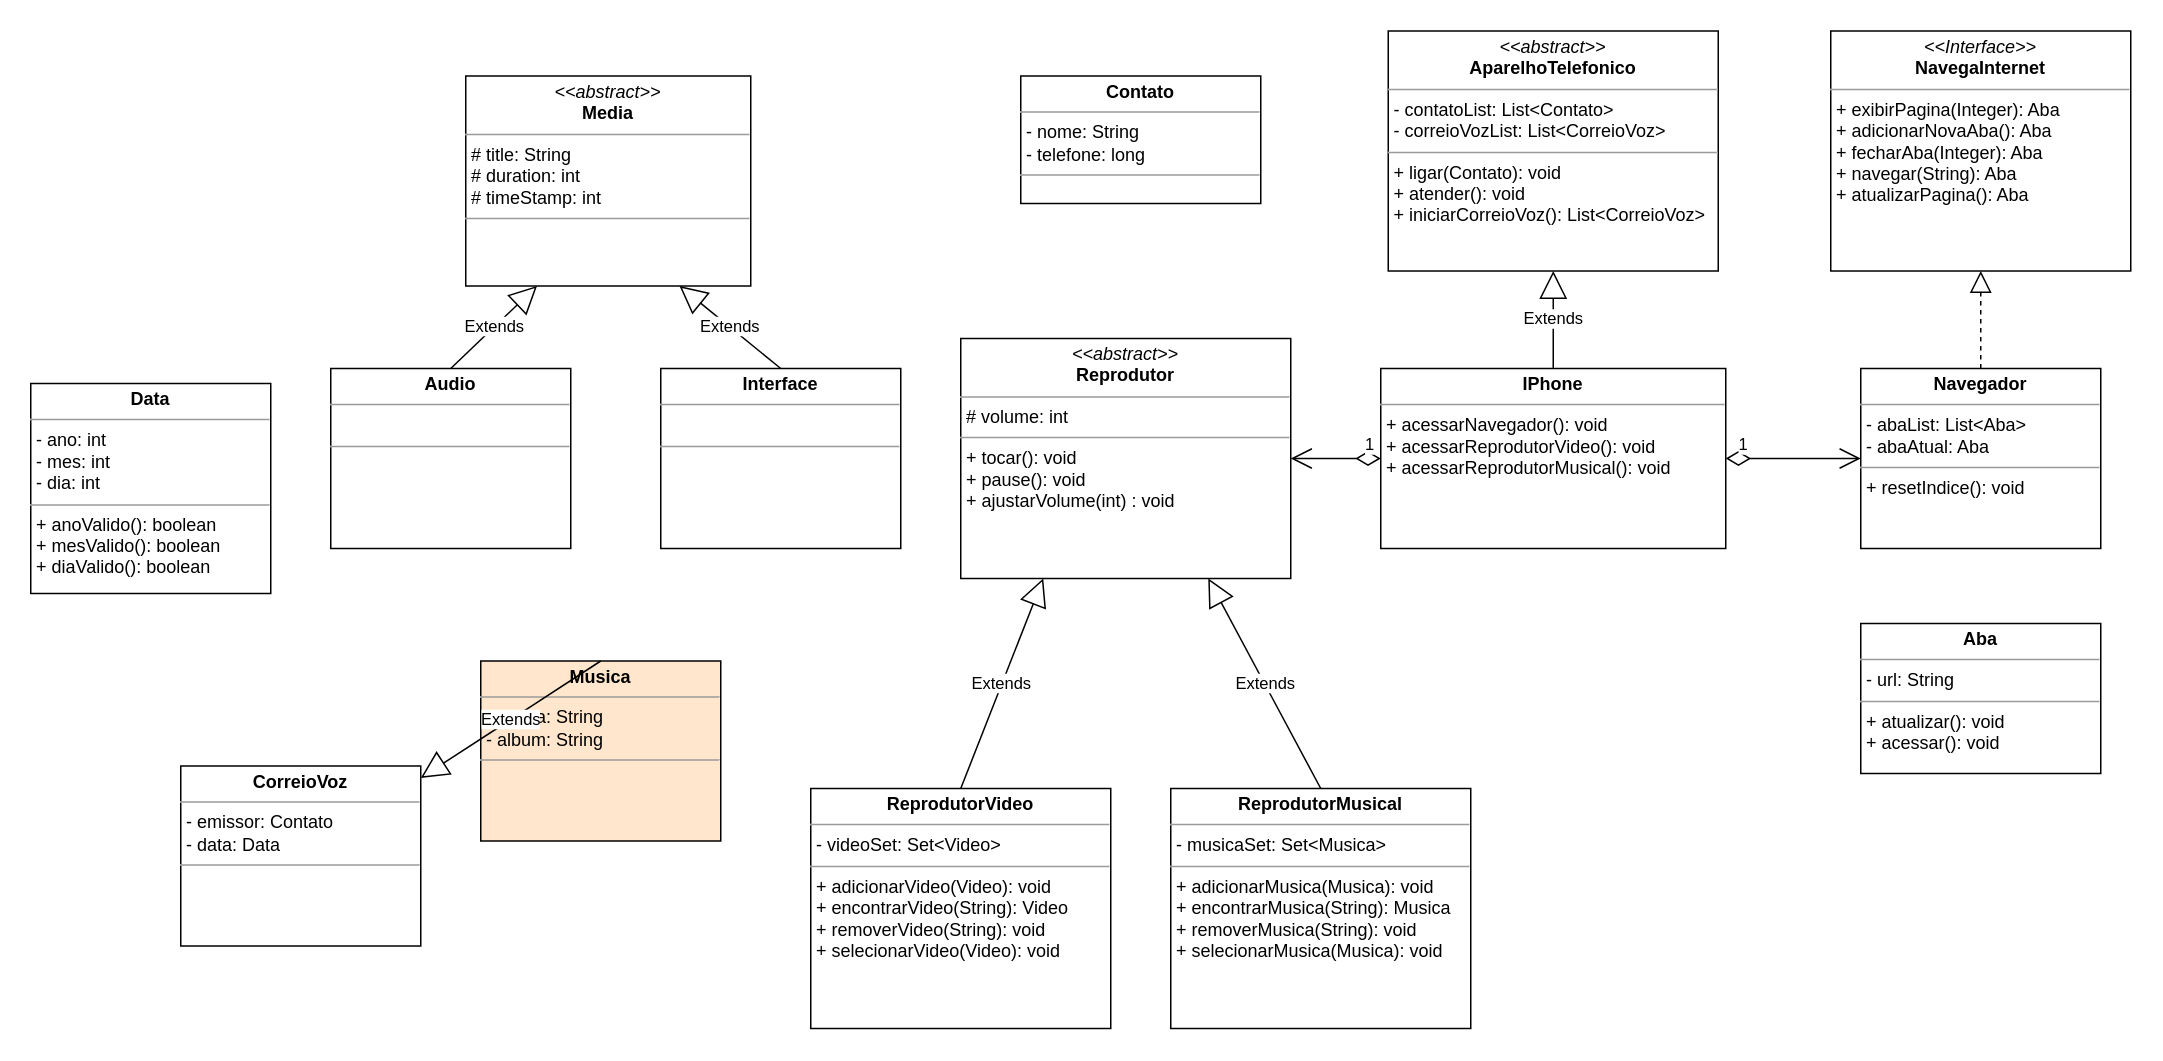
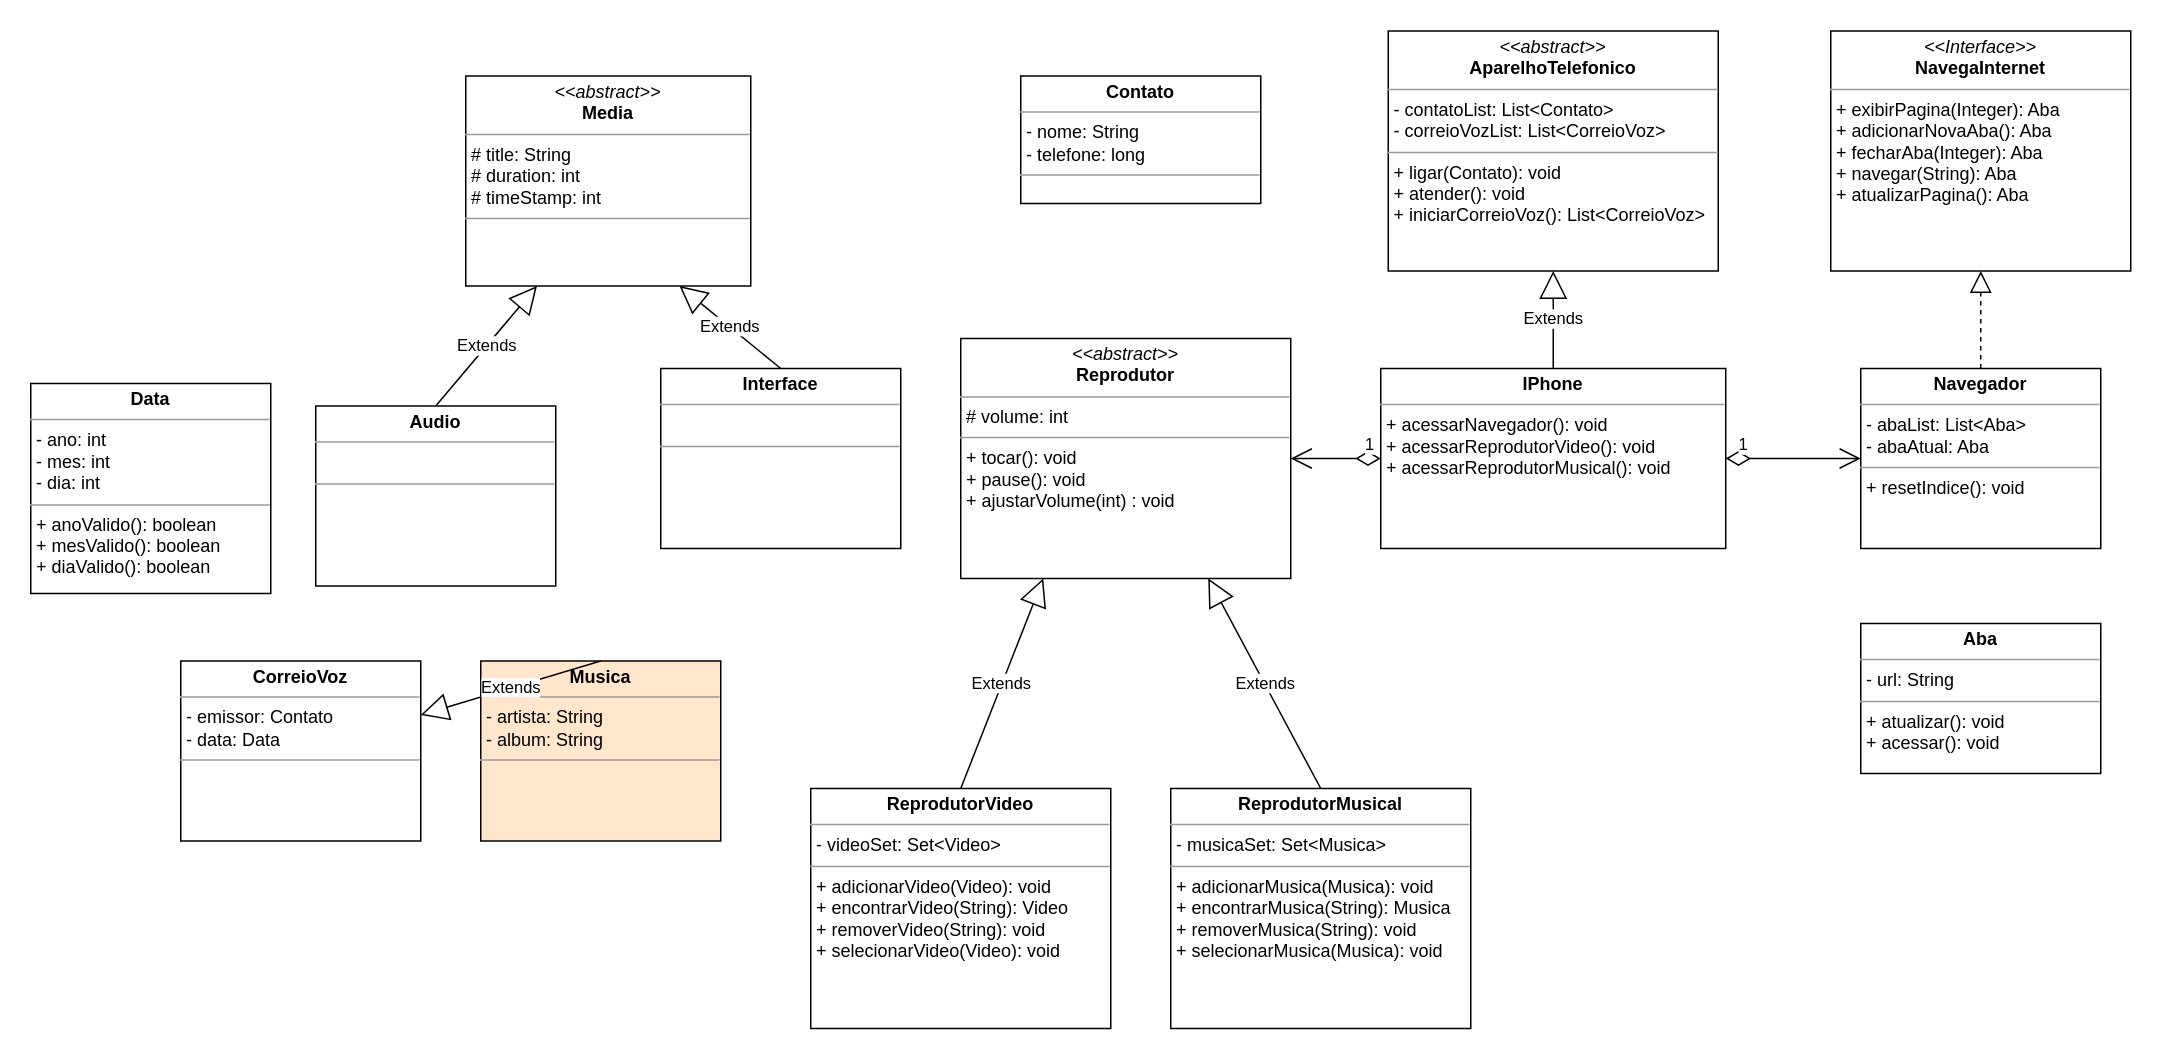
- <mxCell id="14" value="&lt;p style=&quot;margin:0px;margin-top:4px;text-align:center;&quot;&gt;&lt;b&gt;Audio&lt;/b&gt;&lt;/p&gt;&lt;hr size=&quot;1&quot;&gt;&lt;p style=&quot;border-color: var(--border-color); margin: 0px 0px 0px 4px;&quot;&gt;&lt;br&gt;&lt;/p&gt;&lt;hr size=&quot;1&quot;&gt;&lt;p style=&quot;margin:0px;margin-left:4px;&quot;&gt;&lt;br&gt;&lt;/p&gt;" style="verticalAlign=top;align=left;overflow=fill;fontSize=12;fontFamily=Helvetica;html=1;whiteSpace=wrap;" vertex="1" parent="1"><mxGeometry x="220" y="245" width="160" height="120" as="geometry" /></mxCell>
+ <mxCell id="14" value="&lt;p style=&quot;margin:0px;margin-top:4px;text-align:center;&quot;&gt;&lt;b&gt;Audio&lt;/b&gt;&lt;/p&gt;&lt;hr size=&quot;1&quot;&gt;&lt;p style=&quot;border-color: var(--border-color); margin: 0px 0px 0px 4px;&quot;&gt;&lt;br&gt;&lt;/p&gt;&lt;hr size=&quot;1&quot;&gt;&lt;p style=&quot;margin:0px;margin-left:4px;&quot;&gt;&lt;br&gt;&lt;/p&gt;" style="verticalAlign=top;align=left;overflow=fill;fontSize=12;fontFamily=Helvetica;html=1;whiteSpace=wrap;" vertex="1" parent="1"><mxGeometry x="210" y="270" width="160" height="120" as="geometry" /></mxCell>
- <mxCell id="17" value="&lt;p style=&quot;margin:0px;margin-top:4px;text-align:center;&quot;&gt;&lt;b&gt;CorreioVoz&lt;/b&gt;&lt;/p&gt;&lt;hr size=&quot;1&quot;&gt;&lt;p style=&quot;margin:0px;margin-left:4px;&quot;&gt;- emissor: Contato&lt;/p&gt;&lt;p style=&quot;margin:0px;margin-left:4px;&quot;&gt;- data: Data&lt;/p&gt;&lt;hr size=&quot;1&quot;&gt;&lt;p style=&quot;margin:0px;margin-left:4px;&quot;&gt;&lt;br&gt;&lt;/p&gt;" style="verticalAlign=top;align=left;overflow=fill;fontSize=12;fontFamily=Helvetica;html=1;whiteSpace=wrap;" vertex="1" parent="1"><mxGeometry x="120" y="510" width="160" height="120" as="geometry" /></mxCell>
+ <mxCell id="17" value="&lt;p style=&quot;margin:0px;margin-top:4px;text-align:center;&quot;&gt;&lt;b&gt;CorreioVoz&lt;/b&gt;&lt;/p&gt;&lt;hr size=&quot;1&quot;&gt;&lt;p style=&quot;margin:0px;margin-left:4px;&quot;&gt;- emissor: Contato&lt;/p&gt;&lt;p style=&quot;margin:0px;margin-left:4px;&quot;&gt;- data: Data&lt;/p&gt;&lt;hr size=&quot;1&quot;&gt;&lt;p style=&quot;margin:0px;margin-left:4px;&quot;&gt;&lt;br&gt;&lt;/p&gt;" style="verticalAlign=top;align=left;overflow=fill;fontSize=12;fontFamily=Helvetica;html=1;whiteSpace=wrap;" vertex="1" parent="1"><mxGeometry x="120" y="440" width="160" height="120" as="geometry" /></mxCell>
